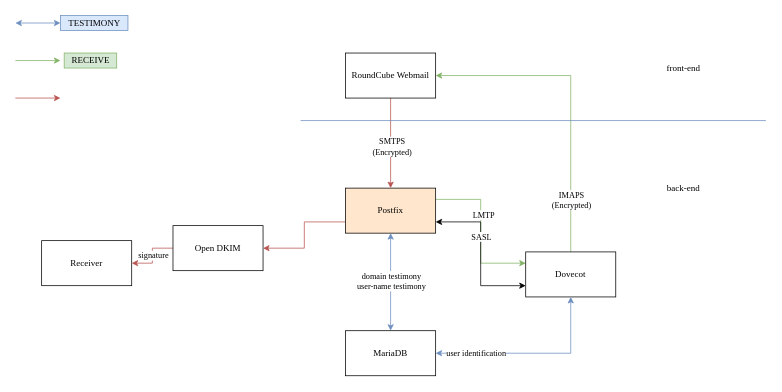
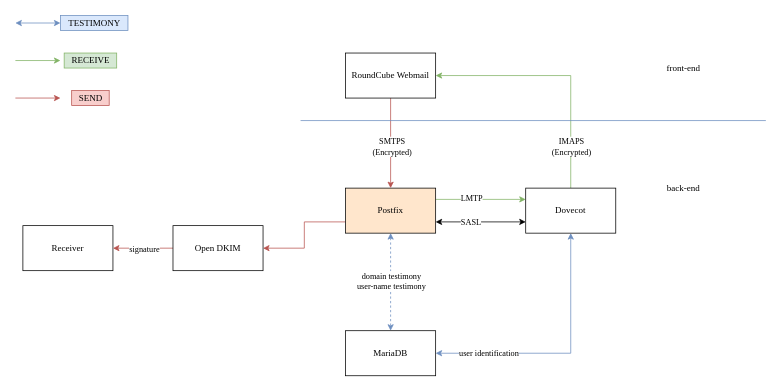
+ <mxCell id="31" value="SEND" style="text;html=1;align=center;verticalAlign=middle;resizable=0;points=[];autosize=1;fontFamily=Verdana;fillColor=#f8cecc;strokeColor=#b85450;" vertex="1" parent="1"><mxGeometry x="95" y="120" width="50" height="20" as="geometry" /></mxCell>
- <mxCell id="22" value="Receiver" style="rounded=0;whiteSpace=wrap;html=1;fontFamily=Verdana;" vertex="1" parent="1"><mxGeometry x="55" y="320" width="120" height="60" as="geometry" /></mxCell>
+ <mxCell id="22" value="Receiver" style="rounded=0;whiteSpace=wrap;html=1;fontFamily=Verdana;" vertex="1" parent="1"><mxGeometry x="30" y="300" width="120" height="60" as="geometry" /></mxCell>
- <mxCell id="12" value="Dovecot" style="rounded=0;whiteSpace=wrap;html=1;fontFamily=Verdana;" vertex="1" parent="1"><mxGeometry x="700" y="335" width="120" height="60" as="geometry" /></mxCell>
+ <mxCell id="12" value="Dovecot" style="rounded=0;whiteSpace=wrap;html=1;fontFamily=Verdana;" vertex="1" parent="1"><mxGeometry x="700" y="250" width="120" height="60" as="geometry" /></mxCell>
- <mxCell id="5" style="edgeStyle=orthogonalEdgeStyle;rounded=0;orthogonalLoop=1;jettySize=auto;html=1;exitX=0.5;exitY=1;exitDx=0;exitDy=0;entryX=0.5;entryY=0;entryDx=0;entryDy=0;startArrow=classic;startFill=1;fontFamily=Verdana;fillColor=#dae8fc;strokeColor=#6c8ebf;" edge="1" parent="1" source="7" target="15"><mxGeometry relative="1" as="geometry" /></mxCell>
+ <mxCell id="5" style="edgeStyle=orthogonalEdgeStyle;rounded=0;orthogonalLoop=1;jettySize=auto;html=1;exitX=0.5;exitY=1;exitDx=0;exitDy=0;entryX=0.5;entryY=0;entryDx=0;entryDy=0;startArrow=classic;startFill=1;fontFamily=Verdana;fillColor=#dae8fc;strokeColor=#6c8ebf;dashed=1;" edge="1" parent="1" source="7" target="15"><mxGeometry relative="1" as="geometry" /></mxCell>
